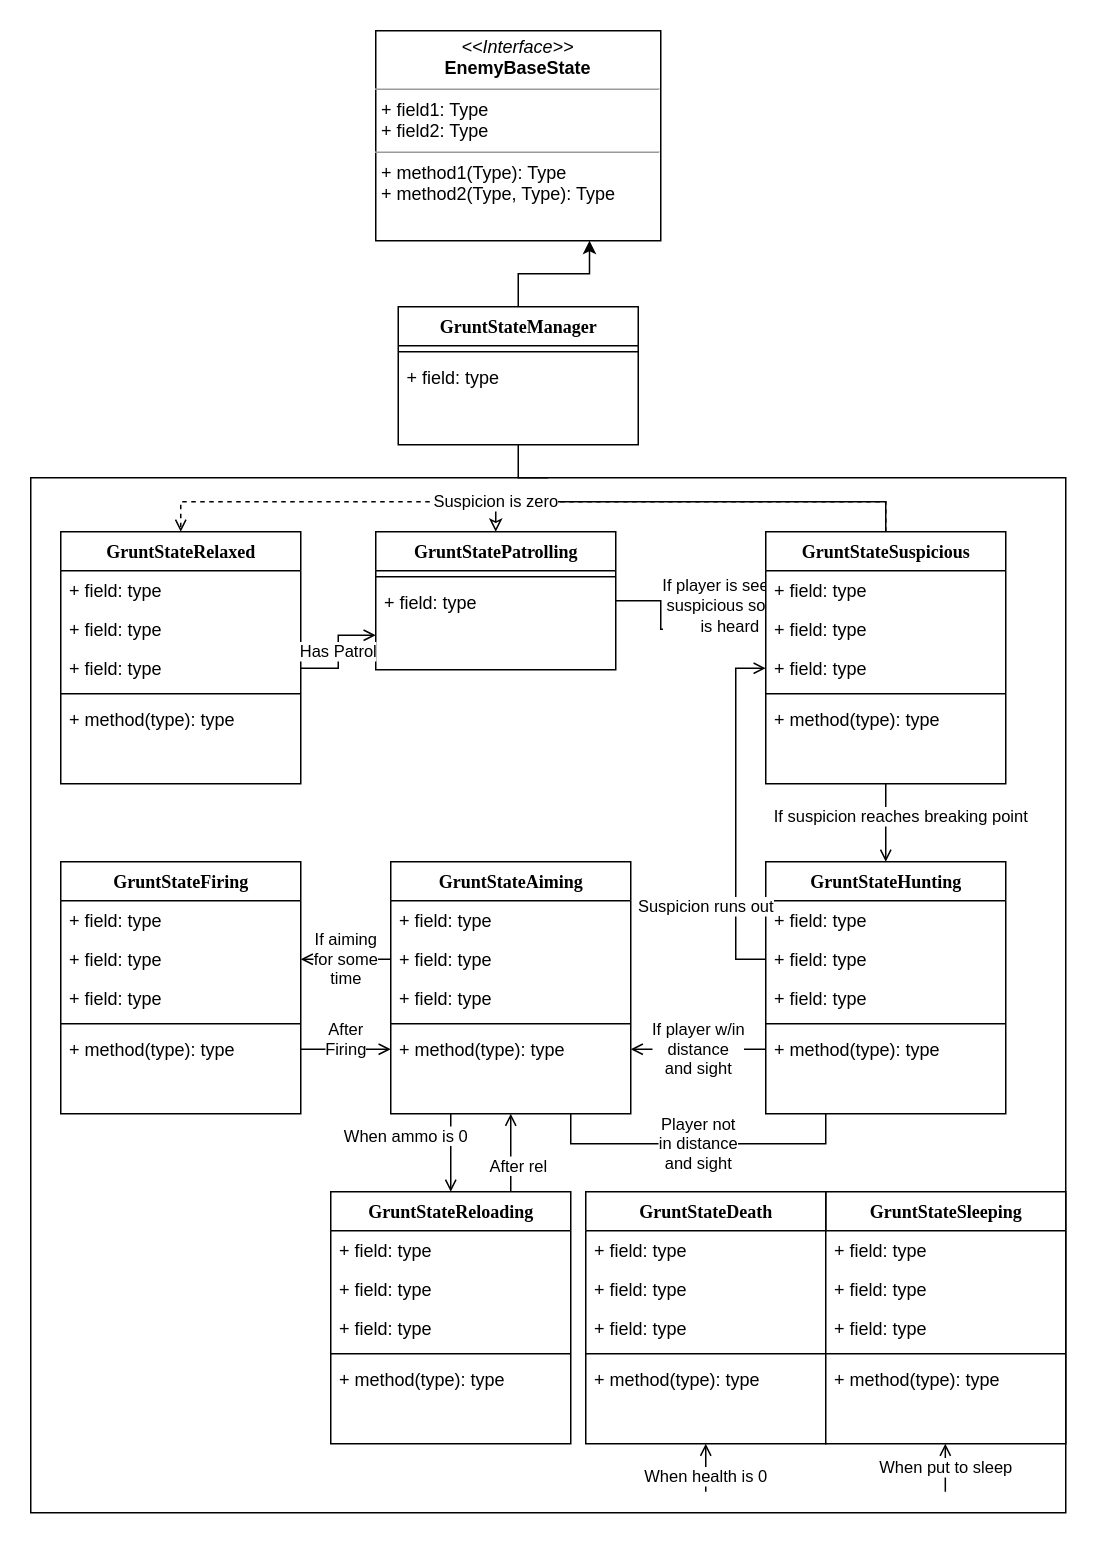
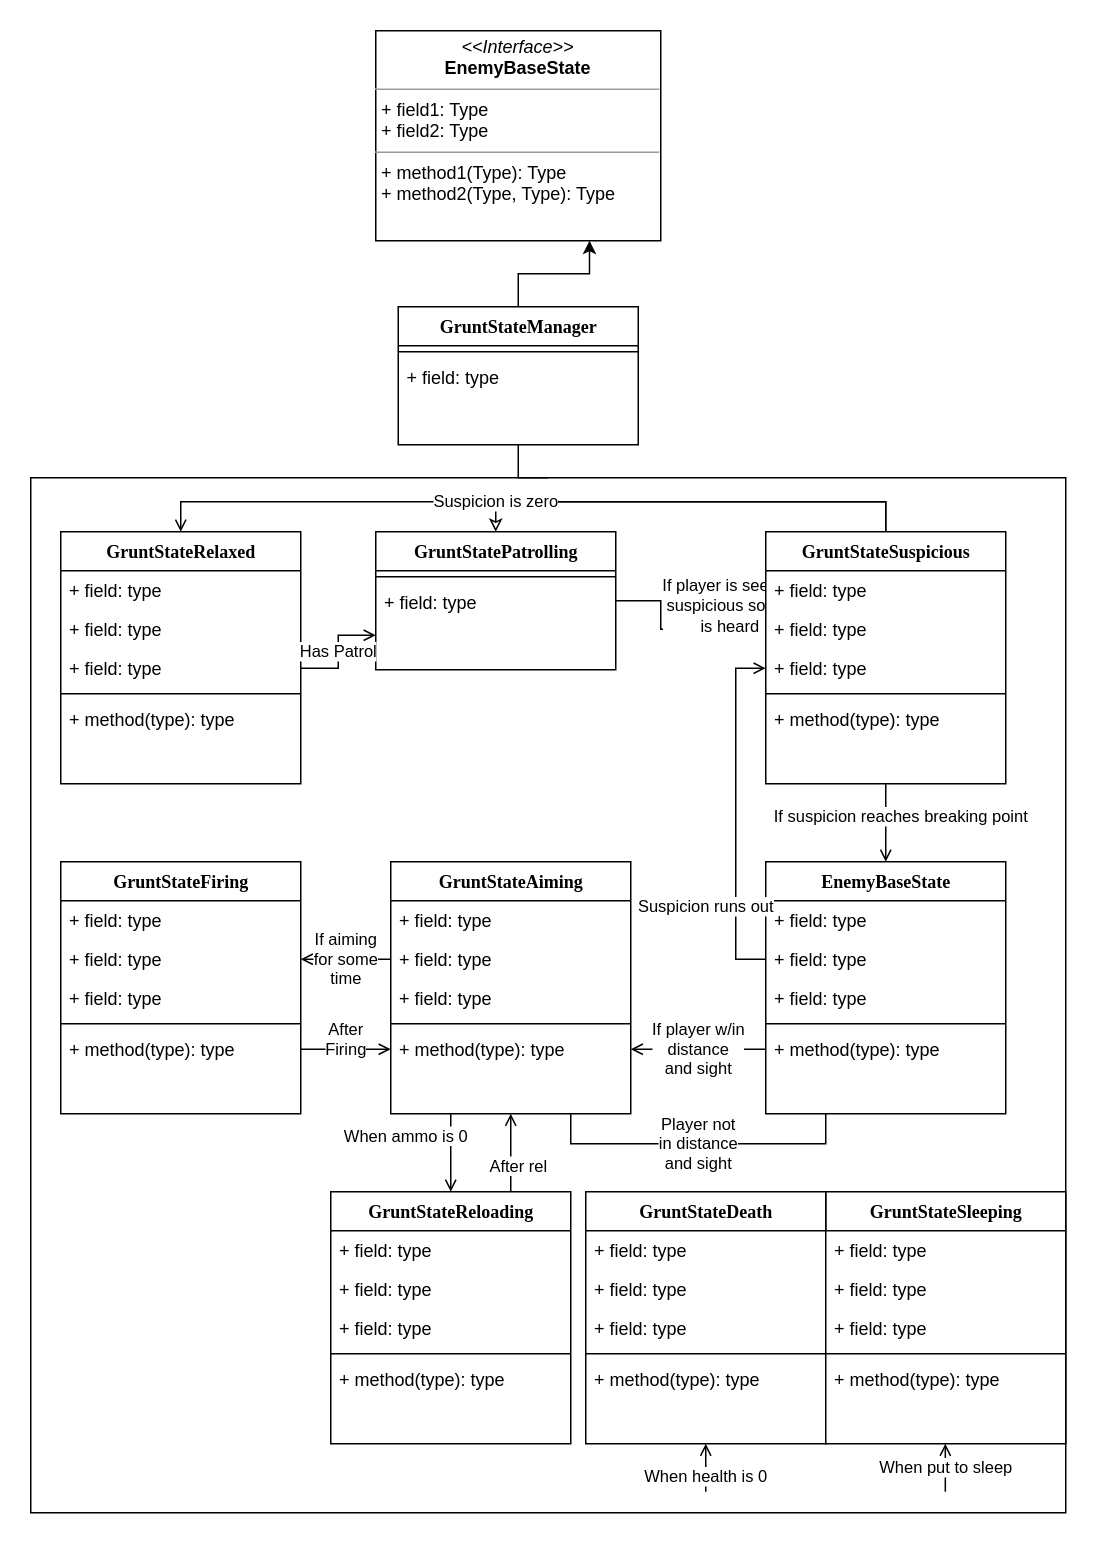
- <mxCell id="48" style="edgeStyle=orthogonalEdgeStyle;rounded=0;orthogonalLoop=1;jettySize=auto;html=1;exitX=0.5;exitY=0;exitDx=0;exitDy=0;entryX=0.5;entryY=0;entryDx=0;entryDy=0;endArrow=open;endFill=0;dashed=1;" parent="1" source="16" target="5" edge="1"><mxGeometry relative="1" as="geometry" /></mxCell>
+ <mxCell id="48" style="edgeStyle=orthogonalEdgeStyle;rounded=0;orthogonalLoop=1;jettySize=auto;html=1;exitX=0.5;exitY=0;exitDx=0;exitDy=0;entryX=0.5;entryY=0;entryDx=0;entryDy=0;endArrow=open;endFill=0;" parent="1" source="16" target="5" edge="1"><mxGeometry relative="1" as="geometry" /></mxCell>
- <mxCell id="22" value="GruntStateHunting" style="swimlane;html=1;fontStyle=1;align=center;verticalAlign=top;childLayout=stackLayout;horizontal=1;startSize=26;horizontalStack=0;resizeParent=1;resizeLast=0;collapsible=1;marginBottom=0;swimlaneFillColor=#ffffff;rounded=0;shadow=0;comic=0;labelBackgroundColor=none;strokeWidth=1;fillColor=none;fontFamily=Verdana;fontSize=12" parent="1" vertex="1"><mxGeometry x="510" y="574" width="160" height="168" as="geometry" /></mxCell>
+ <mxCell id="22" value="EnemyBaseState" style="swimlane;html=1;fontStyle=1;align=center;verticalAlign=top;childLayout=stackLayout;horizontal=1;startSize=26;horizontalStack=0;resizeParent=1;resizeLast=0;collapsible=1;marginBottom=0;swimlaneFillColor=#ffffff;rounded=0;shadow=0;comic=0;labelBackgroundColor=none;strokeWidth=1;fillColor=none;fontFamily=Verdana;fontSize=12" parent="1" vertex="1"><mxGeometry x="510" y="574" width="160" height="168" as="geometry" /></mxCell>
